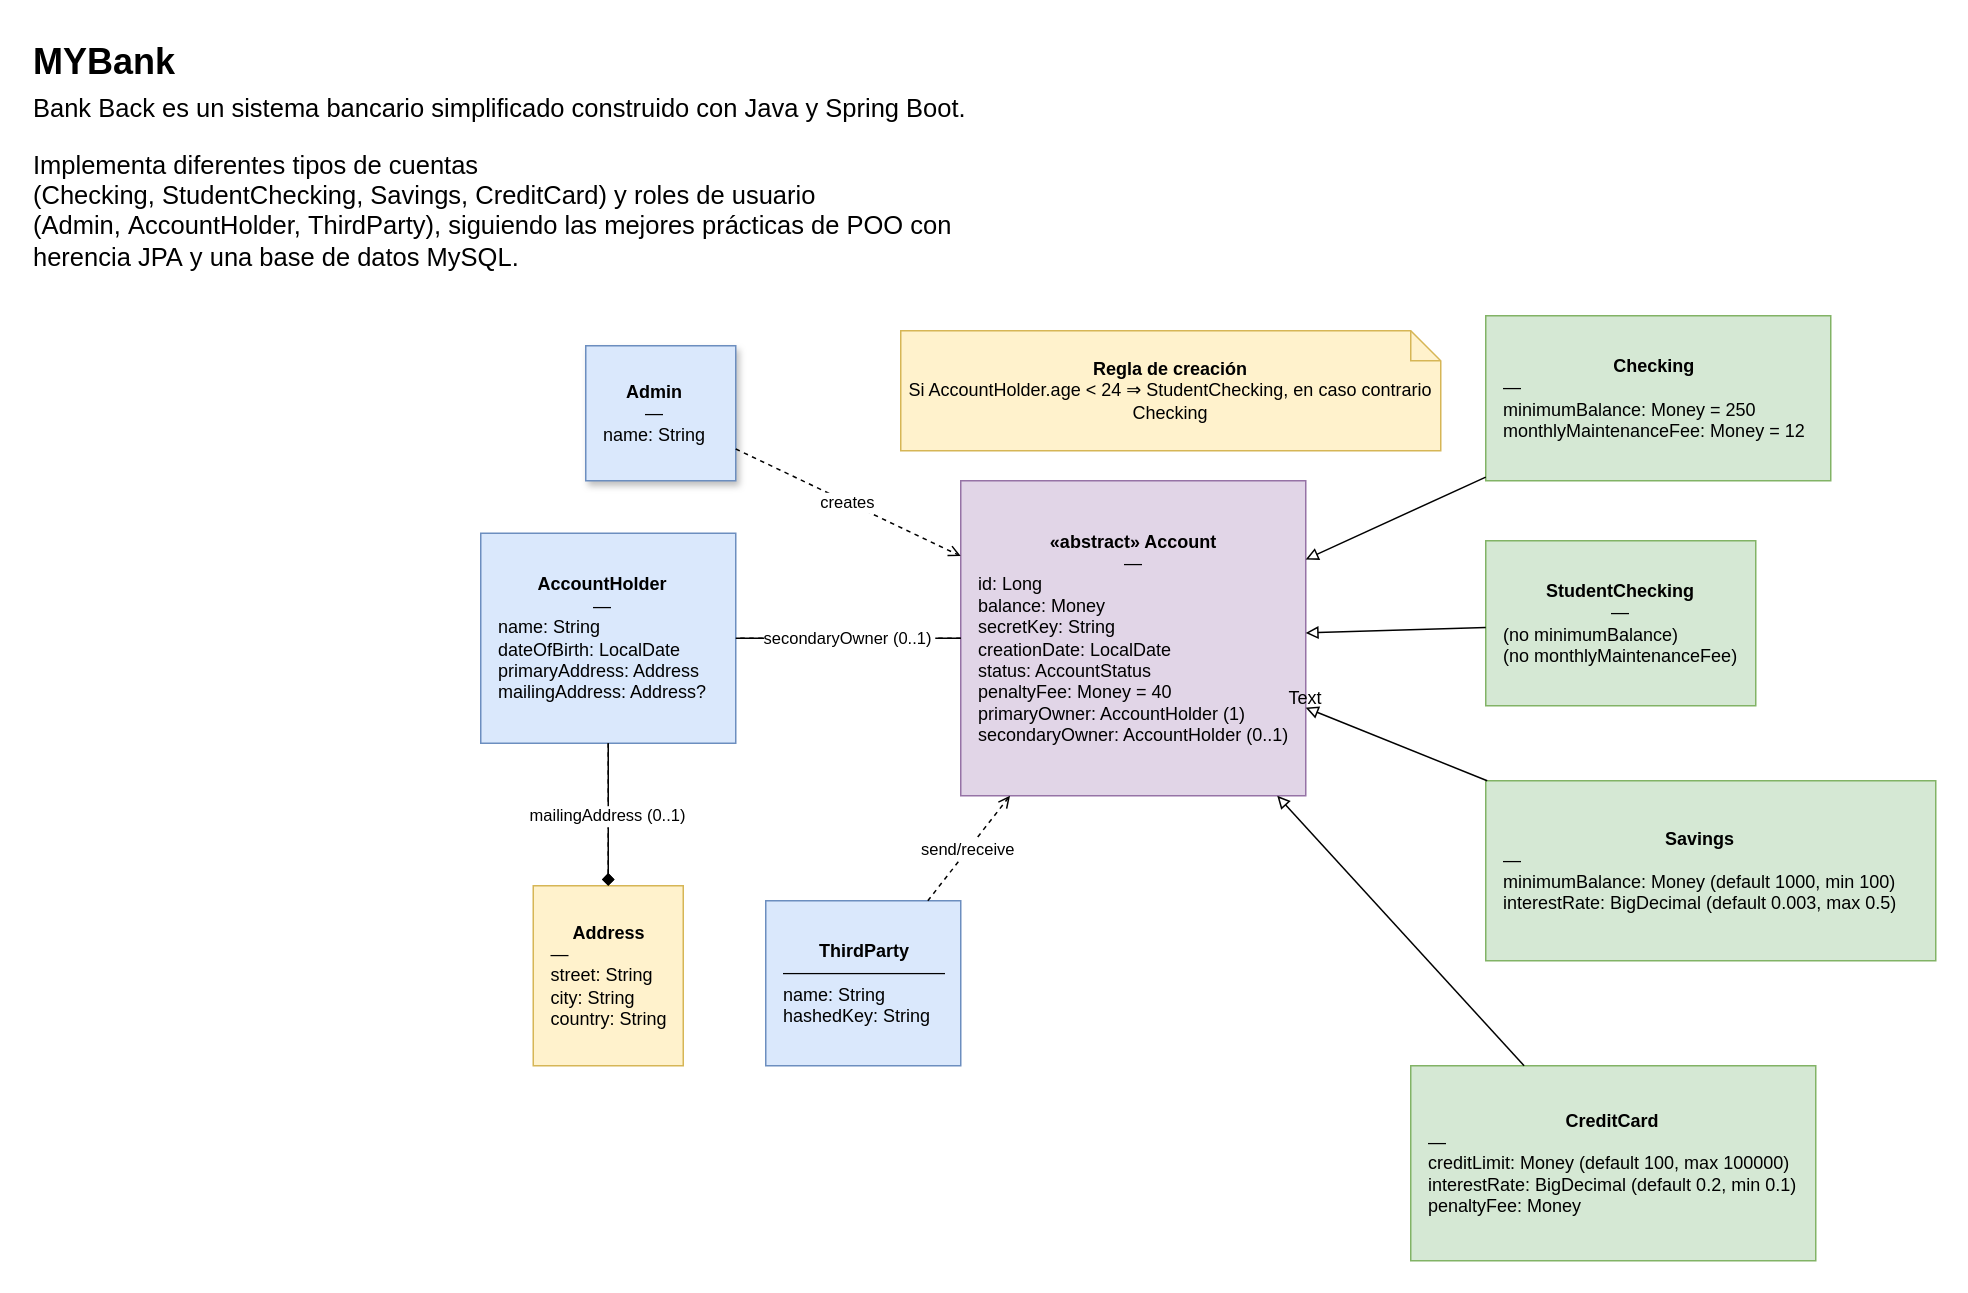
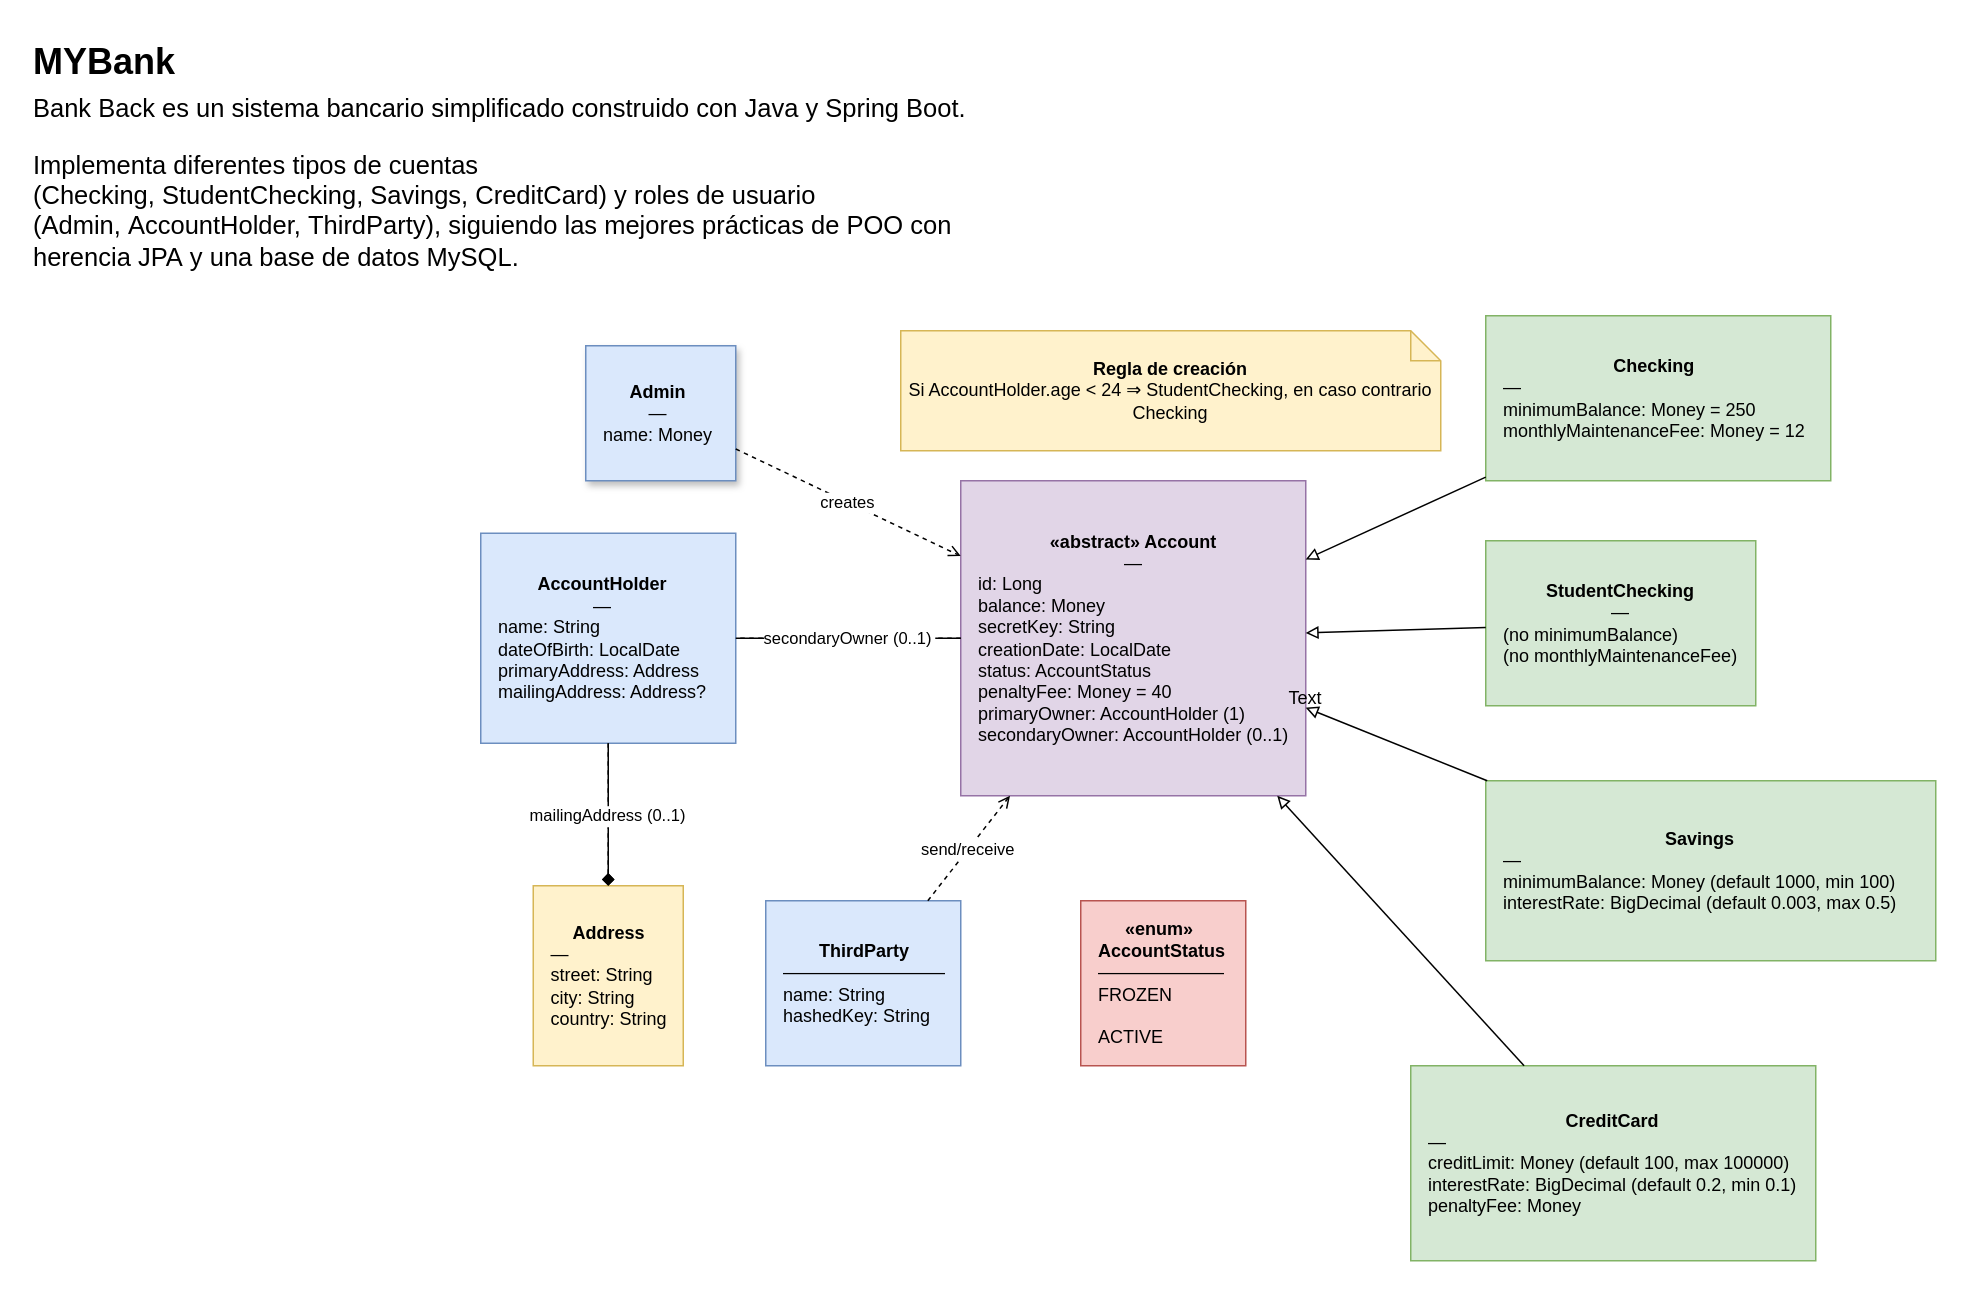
- <mxCell id="2" value="&lt;div style=&quot;text-align: center;&quot;&gt;&lt;b style=&quot;background-color: transparent; color: light-dark(rgb(0, 0, 0), rgb(255, 255, 255));&quot;&gt;Admin&lt;/b&gt;&lt;/div&gt;&lt;div style=&quot;text-align: center;&quot;&gt;&lt;span style=&quot;background-color: transparent; color: light-dark(rgb(0, 0, 0), rgb(255, 255, 255));&quot;&gt;—&lt;/span&gt;&lt;/div&gt;name: String" style="shape=rectangle;whiteSpace=wrap;html=1;rounded=0;strokeWidth=1;fillColor=#dae8fc;strokeColor=#6c8ebf;shadow=1;glass=0;spacingLeft=10;spacingRight=10;align=left;" vertex="1" parent="1"><mxGeometry x="390" y="230" width="100" height="90" as="geometry" /></mxCell>
+ <mxCell id="2" value="&lt;div style=&quot;text-align: center;&quot;&gt;&lt;b style=&quot;background-color: transparent; color: light-dark(rgb(0, 0, 0), rgb(255, 255, 255));&quot;&gt;Admin&lt;/b&gt;&lt;/div&gt;&lt;div style=&quot;text-align: center;&quot;&gt;&lt;span style=&quot;background-color: transparent; color: light-dark(rgb(0, 0, 0), rgb(255, 255, 255));&quot;&gt;—&lt;/span&gt;&lt;/div&gt;name: Money" style="shape=rectangle;whiteSpace=wrap;html=1;rounded=0;strokeWidth=1;fillColor=#dae8fc;strokeColor=#6c8ebf;shadow=1;glass=0;spacingLeft=10;spacingRight=10;align=left;" vertex="1" parent="1"><mxGeometry x="390" y="230" width="100" height="90" as="geometry" /></mxCell>
+ <mxCell id="7" value="&lt;div style=&quot;text-align: center;&quot;&gt;&lt;b style=&quot;background-color: transparent; color: light-dark(rgb(0, 0, 0), rgb(255, 255, 255));&quot;&gt;«enum»&amp;nbsp;&lt;/b&gt;&lt;/div&gt;&lt;div&gt;&lt;div style=&quot;text-align: center;&quot;&gt;&lt;b style=&quot;background-color: transparent; color: light-dark(rgb(0, 0, 0), rgb(255, 255, 255));&quot;&gt;AccountStatus&lt;/b&gt;&lt;/div&gt;—&lt;span style=&quot;background-color: transparent; color: light-dark(rgb(0, 0, 0), rgb(255, 255, 255));&quot;&gt;—&lt;/span&gt;&lt;span style=&quot;background-color: transparent; color: light-dark(rgb(0, 0, 0), rgb(255, 255, 255));&quot;&gt;—&lt;/span&gt;&lt;span style=&quot;background-color: transparent; color: light-dark(rgb(0, 0, 0), rgb(255, 255, 255));&quot;&gt;—&lt;/span&gt;&lt;span style=&quot;background-color: transparent; color: light-dark(rgb(0, 0, 0), rgb(255, 255, 255));&quot;&gt;—&lt;/span&gt;&lt;span style=&quot;background-color: transparent; color: light-dark(rgb(0, 0, 0), rgb(255, 255, 255));&quot;&gt;—&lt;/span&gt;&lt;span style=&quot;background-color: transparent; color: light-dark(rgb(0, 0, 0), rgb(255, 255, 255));&quot;&gt;—&lt;/span&gt;&lt;br&gt;FROZEN&lt;/div&gt;&lt;div&gt;&lt;br&gt;ACTIVE&lt;/div&gt;" style="shape=rectangle;whiteSpace=wrap;html=1;rounded=0;strokeWidth=1;fillColor=#f8cecc;strokeColor=#b85450;align=left;spacingLeft=10;spacingRight=10;" vertex="1" parent="1"><mxGeometry x="720" y="600" width="110" height="110" as="geometry" /></mxCell>
